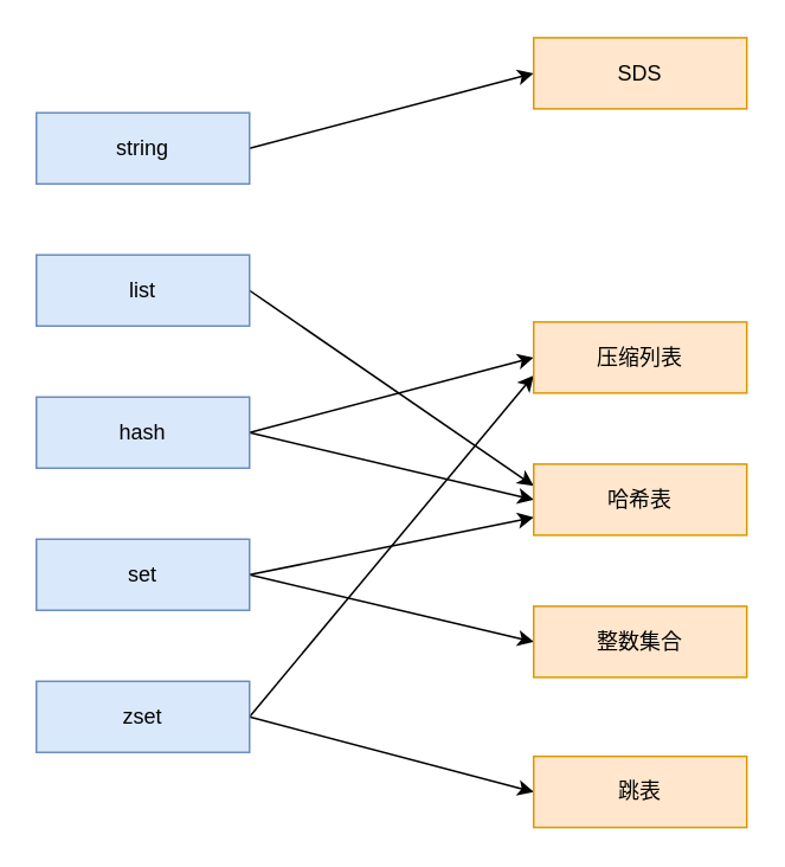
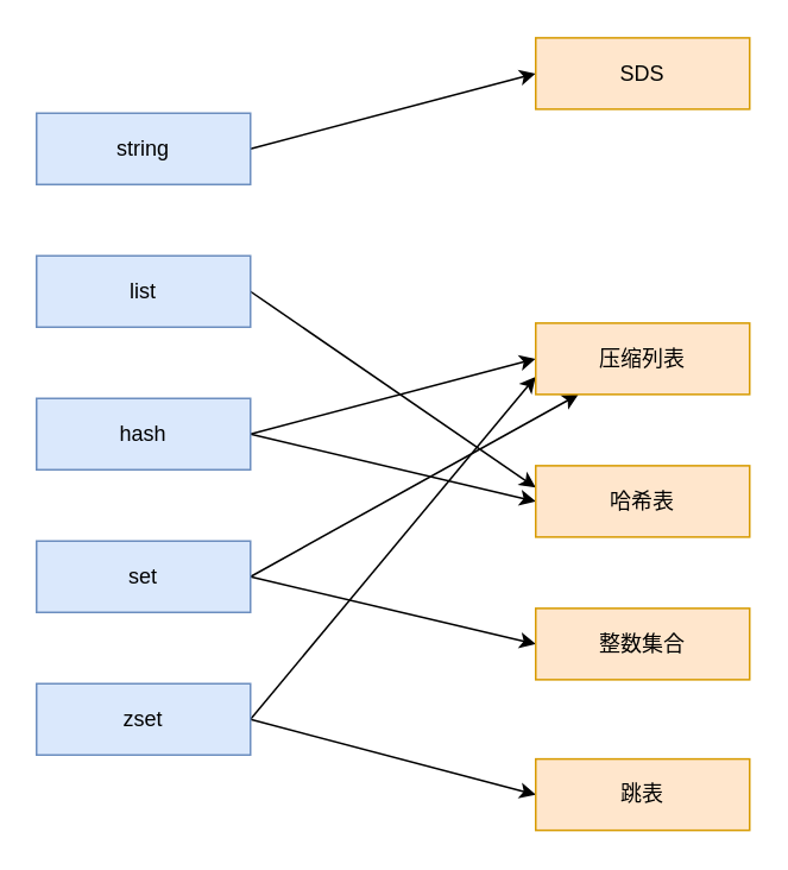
- <mxCell id="9" style="edgeStyle=none;rounded=0;orthogonalLoop=1;jettySize=auto;html=1;entryX=0;entryY=0.75;entryDx=0;entryDy=0;exitX=1;exitY=0.5;exitDx=0;exitDy=0;" edge="1" parent="1" source="11" target="17"><mxGeometry relative="1" as="geometry" /></mxCell>
+ <mxCell id="9" style="edgeStyle=none;rounded=0;orthogonalLoop=1;jettySize=auto;html=1;exitX=1;exitY=0.5;exitDx=0;exitDy=0;" edge="1" parent="1" source="11" target="16"><mxGeometry relative="1" as="geometry" /></mxCell>
